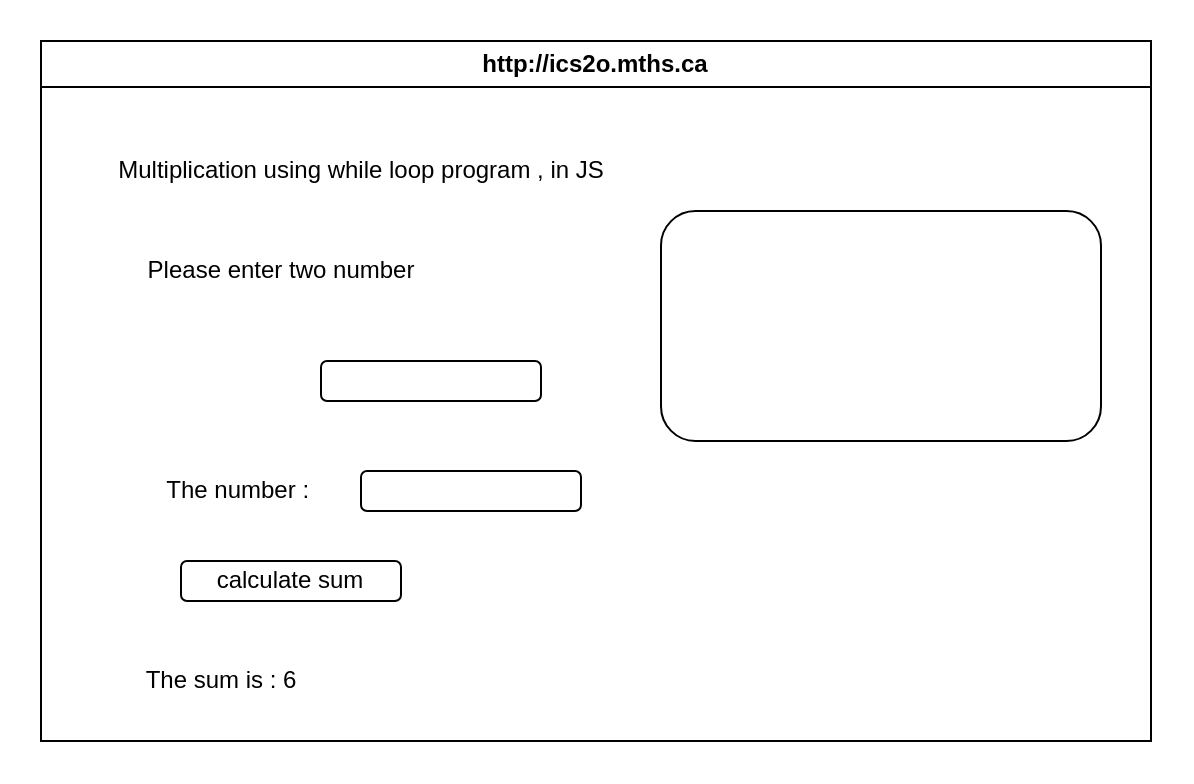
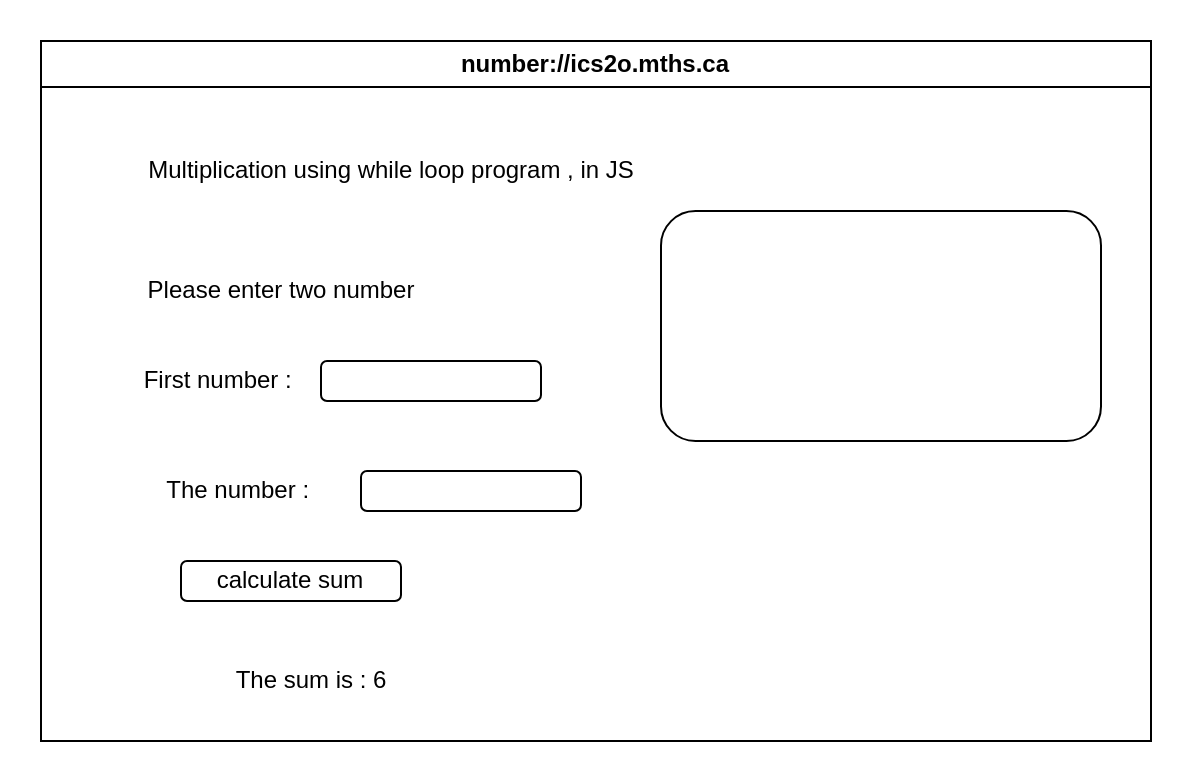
- <mxCell id="2" value="http://ics2o.mths.ca" style="swimlane;whiteSpace=wrap;html=1;" parent="1" vertex="1"><mxGeometry x="20" y="20" width="555" height="350" as="geometry" /></mxCell>
+ <mxCell id="2" value="number://ics2o.mths.ca" style="swimlane;whiteSpace=wrap;html=1;" parent="1" vertex="1"><mxGeometry x="20" y="20" width="555" height="350" as="geometry" /></mxCell>
- <mxCell id="3" value="Multiplication using while loop program , in JS" style="text;html=1;align=center;verticalAlign=middle;resizable=0;points=[];autosize=1;strokeColor=none;fillColor=none;" vertex="1" parent="2"><mxGeometry x="25" y="50" width="270" height="30" as="geometry" /></mxCell>
+ <mxCell id="3" value="Multiplication using while loop program , in JS" style="text;html=1;align=center;verticalAlign=middle;resizable=0;points=[];autosize=1;strokeColor=none;fillColor=none;" vertex="1" parent="2"><mxGeometry x="40" y="50" width="270" height="30" as="geometry" /></mxCell>
- <mxCell id="4" value="Please enter two number" style="text;html=1;align=center;verticalAlign=middle;resizable=0;points=[];autosize=1;strokeColor=none;fillColor=none;" vertex="1" parent="2"><mxGeometry x="40" y="100" width="160" height="30" as="geometry" /></mxCell>
+ <mxCell id="4" value="Please enter two number" style="text;html=1;align=center;verticalAlign=middle;resizable=0;points=[];autosize=1;strokeColor=none;fillColor=none;" vertex="1" parent="2"><mxGeometry x="40" y="110" width="160" height="30" as="geometry" /></mxCell>
+ <mxCell id="5" value="First number :&amp;nbsp;" style="text;html=1;align=center;verticalAlign=middle;resizable=0;points=[];autosize=1;strokeColor=none;fillColor=none;" vertex="1" parent="2"><mxGeometry x="40" y="155" width="100" height="30" as="geometry" /></mxCell>
- <mxCell id="10" value="The sum is : 6" style="text;html=1;align=center;verticalAlign=middle;resizable=0;points=[];autosize=1;strokeColor=none;fillColor=none;" vertex="1" parent="2"><mxGeometry x="40" y="305" width="100" height="30" as="geometry" /></mxCell>
+ <mxCell id="10" value="The sum is : 6" style="text;html=1;align=center;verticalAlign=middle;resizable=0;points=[];autosize=1;strokeColor=none;fillColor=none;" vertex="1" parent="2"><mxGeometry x="85" y="305" width="100" height="30" as="geometry" /></mxCell>
